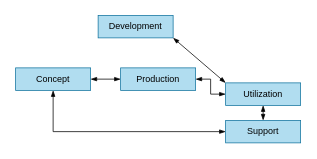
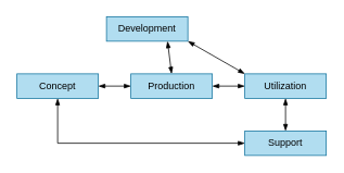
+ <mxCell id="12" value="" style="endArrow=blockThin;startArrow=blockThin;html=1;rounded=0;startFill=1;endFill=1;exitX=0.5;exitY=0;exitDx=0;exitDy=0;entryX=0.75;entryY=1;entryDx=0;entryDy=0;" parent="1" source="3" target="7" edge="1"><mxGeometry width="50" height="50" relative="1" as="geometry"><mxPoint x="310" y="100" as="sourcePoint" /><mxPoint x="190" y="60" as="targetPoint" /></mxGeometry></mxCell>
- <mxCell id="5" value="Utilization" style="text;html=1;align=center;verticalAlign=middle;whiteSpace=wrap;rounded=0;fillColor=#b1ddf0;strokeColor=#10739e;" parent="1" vertex="1"><mxGeometry x="300" y="110" width="100" height="30" as="geometry" /></mxCell>
+ <mxCell id="5" value="Utilization" style="text;html=1;align=center;verticalAlign=middle;whiteSpace=wrap;rounded=0;fillColor=#b1ddf0;strokeColor=#10739e;" parent="1" vertex="1"><mxGeometry x="300" y="90" width="100" height="30" as="geometry" /></mxCell>
